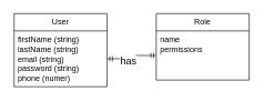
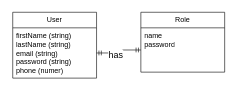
- <mxCell id="5" value="name&lt;br&gt;permissions" style="text;strokeColor=none;fillColor=none;align=left;verticalAlign=top;spacingLeft=4;spacingRight=4;overflow=hidden;rotatable=0;points=[[0,0.5],[1,0.5]];portConstraint=eastwest;whiteSpace=wrap;html=1;" vertex="1" parent="4"><mxGeometry y="26" width="140" height="74" as="geometry" /></mxCell>
+ <mxCell id="5" value="name&lt;br&gt;password" style="text;strokeColor=none;fillColor=none;align=left;verticalAlign=top;spacingLeft=4;spacingRight=4;overflow=hidden;rotatable=0;points=[[0,0.5],[1,0.5]];portConstraint=eastwest;whiteSpace=wrap;html=1;" vertex="1" parent="4"><mxGeometry y="26" width="140" height="74" as="geometry" /></mxCell>
